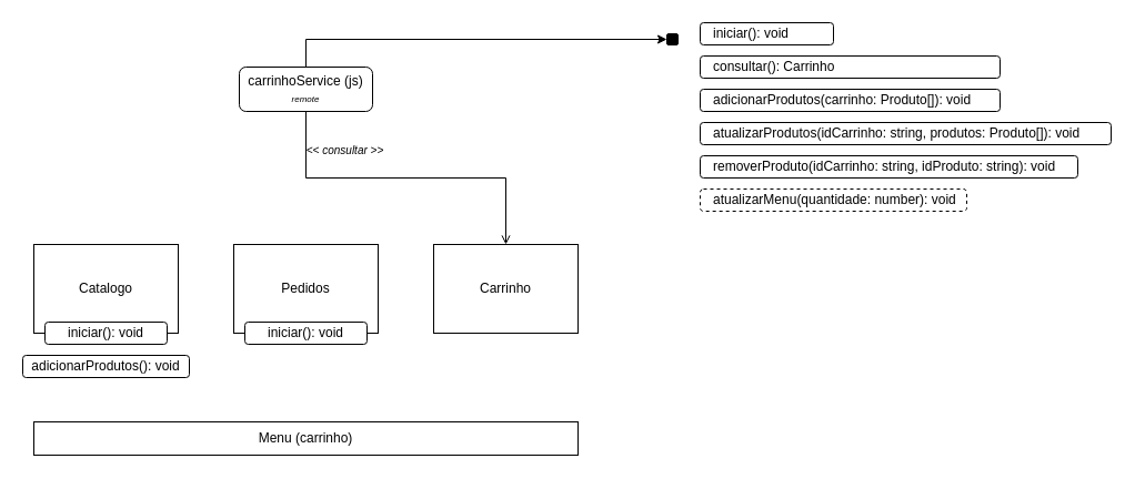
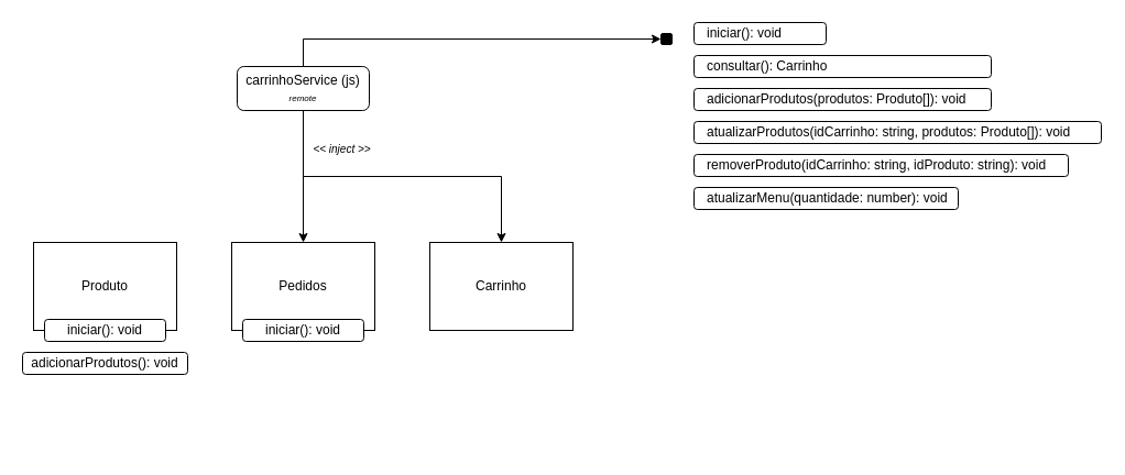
- <mxCell id="11" value="adicionarProdutos(carrinho: Produto[]): void" style="rounded=1;whiteSpace=wrap;html=1;align=left;spacingLeft=10;" vertex="1" parent="1"><mxGeometry x="630" y="80" width="270" height="20" as="geometry" /></mxCell>
+ <mxCell id="11" value="adicionarProdutos(produtos: Produto[]): void" style="rounded=1;whiteSpace=wrap;html=1;align=left;spacingLeft=10;" vertex="1" parent="1"><mxGeometry x="630" y="80" width="270" height="20" as="geometry" /></mxCell>
- <mxCell id="16" value="&amp;lt;&amp;lt; consultar &amp;gt;&amp;gt;" style="text;html=1;align=center;verticalAlign=middle;resizable=0;points=[];autosize=1;strokeColor=none;fillColor=none;fontStyle=2;fontSize=10;" vertex="1" parent="1"><mxGeometry x="270" y="120" width="80" height="30" as="geometry" /></mxCell>
+ <mxCell id="16" value="&amp;lt;&amp;lt; inject &amp;gt;&amp;gt;" style="text;html=1;align=center;verticalAlign=middle;resizable=0;points=[];autosize=1;strokeColor=none;fillColor=none;fontStyle=2;fontSize=10;" vertex="1" parent="1"><mxGeometry x="270" y="120" width="80" height="30" as="geometry" /></mxCell>
- <mxCell id="17" value="atualizarMenu(quantidade: number): void" style="rounded=1;whiteSpace=wrap;html=1;align=left;spacingLeft=10;dashed=1;" vertex="1" parent="1"><mxGeometry x="630" y="170" width="240" height="20" as="geometry" /></mxCell>
+ <mxCell id="17" value="atualizarMenu(quantidade: number): void" style="rounded=1;whiteSpace=wrap;html=1;align=left;spacingLeft=10;" vertex="1" parent="1"><mxGeometry x="630" y="170" width="240" height="20" as="geometry" /></mxCell>
+ <mxCell id="5" value="" style="edgeStyle=orthogonalEdgeStyle;rounded=0;orthogonalLoop=1;jettySize=auto;html=1;entryX=0.5;entryY=0;entryDx=0;entryDy=0;" edge="1" parent="1" source="8" target="3"><mxGeometry x="-0.231" relative="1" as="geometry"><mxPoint as="offset" /></mxGeometry></mxCell>
- <mxCell id="6" value="" style="edgeStyle=orthogonalEdgeStyle;rounded=0;orthogonalLoop=1;jettySize=auto;html=1;entryX=0.5;entryY=0;entryDx=0;entryDy=0;exitX=0.5;exitY=1;exitDx=0;exitDy=0;endArrow=open;" edge="1" parent="1" source="8" target="10"><mxGeometry x="0.407" relative="1" as="geometry"><Array as="points"><mxPoint x="275" y="160" /><mxPoint x="455" y="160" /></Array><mxPoint as="offset" /></mxGeometry></mxCell>
+ <mxCell id="6" value="" style="edgeStyle=orthogonalEdgeStyle;rounded=0;orthogonalLoop=1;jettySize=auto;html=1;entryX=0.5;entryY=0;entryDx=0;entryDy=0;exitX=0.5;exitY=1;exitDx=0;exitDy=0;" edge="1" parent="1" source="8" target="10"><mxGeometry x="0.407" relative="1" as="geometry"><Array as="points"><mxPoint x="275" y="160" /><mxPoint x="455" y="160" /></Array><mxPoint as="offset" /></mxGeometry></mxCell>
- <mxCell id="2" value="Catalogo" style="rounded=0;whiteSpace=wrap;html=1;" vertex="1" parent="1"><mxGeometry x="30" y="220" width="130" height="80" as="geometry" /></mxCell>
+ <mxCell id="2" value="Produto" style="rounded=0;whiteSpace=wrap;html=1;" vertex="1" parent="1"><mxGeometry x="30" y="220" width="130" height="80" as="geometry" /></mxCell>
- <mxCell id="4" value="Menu (carrinho)" style="rounded=0;whiteSpace=wrap;html=1;" vertex="1" parent="1"><mxGeometry x="30" y="380" width="490" height="30" as="geometry" /></mxCell>
